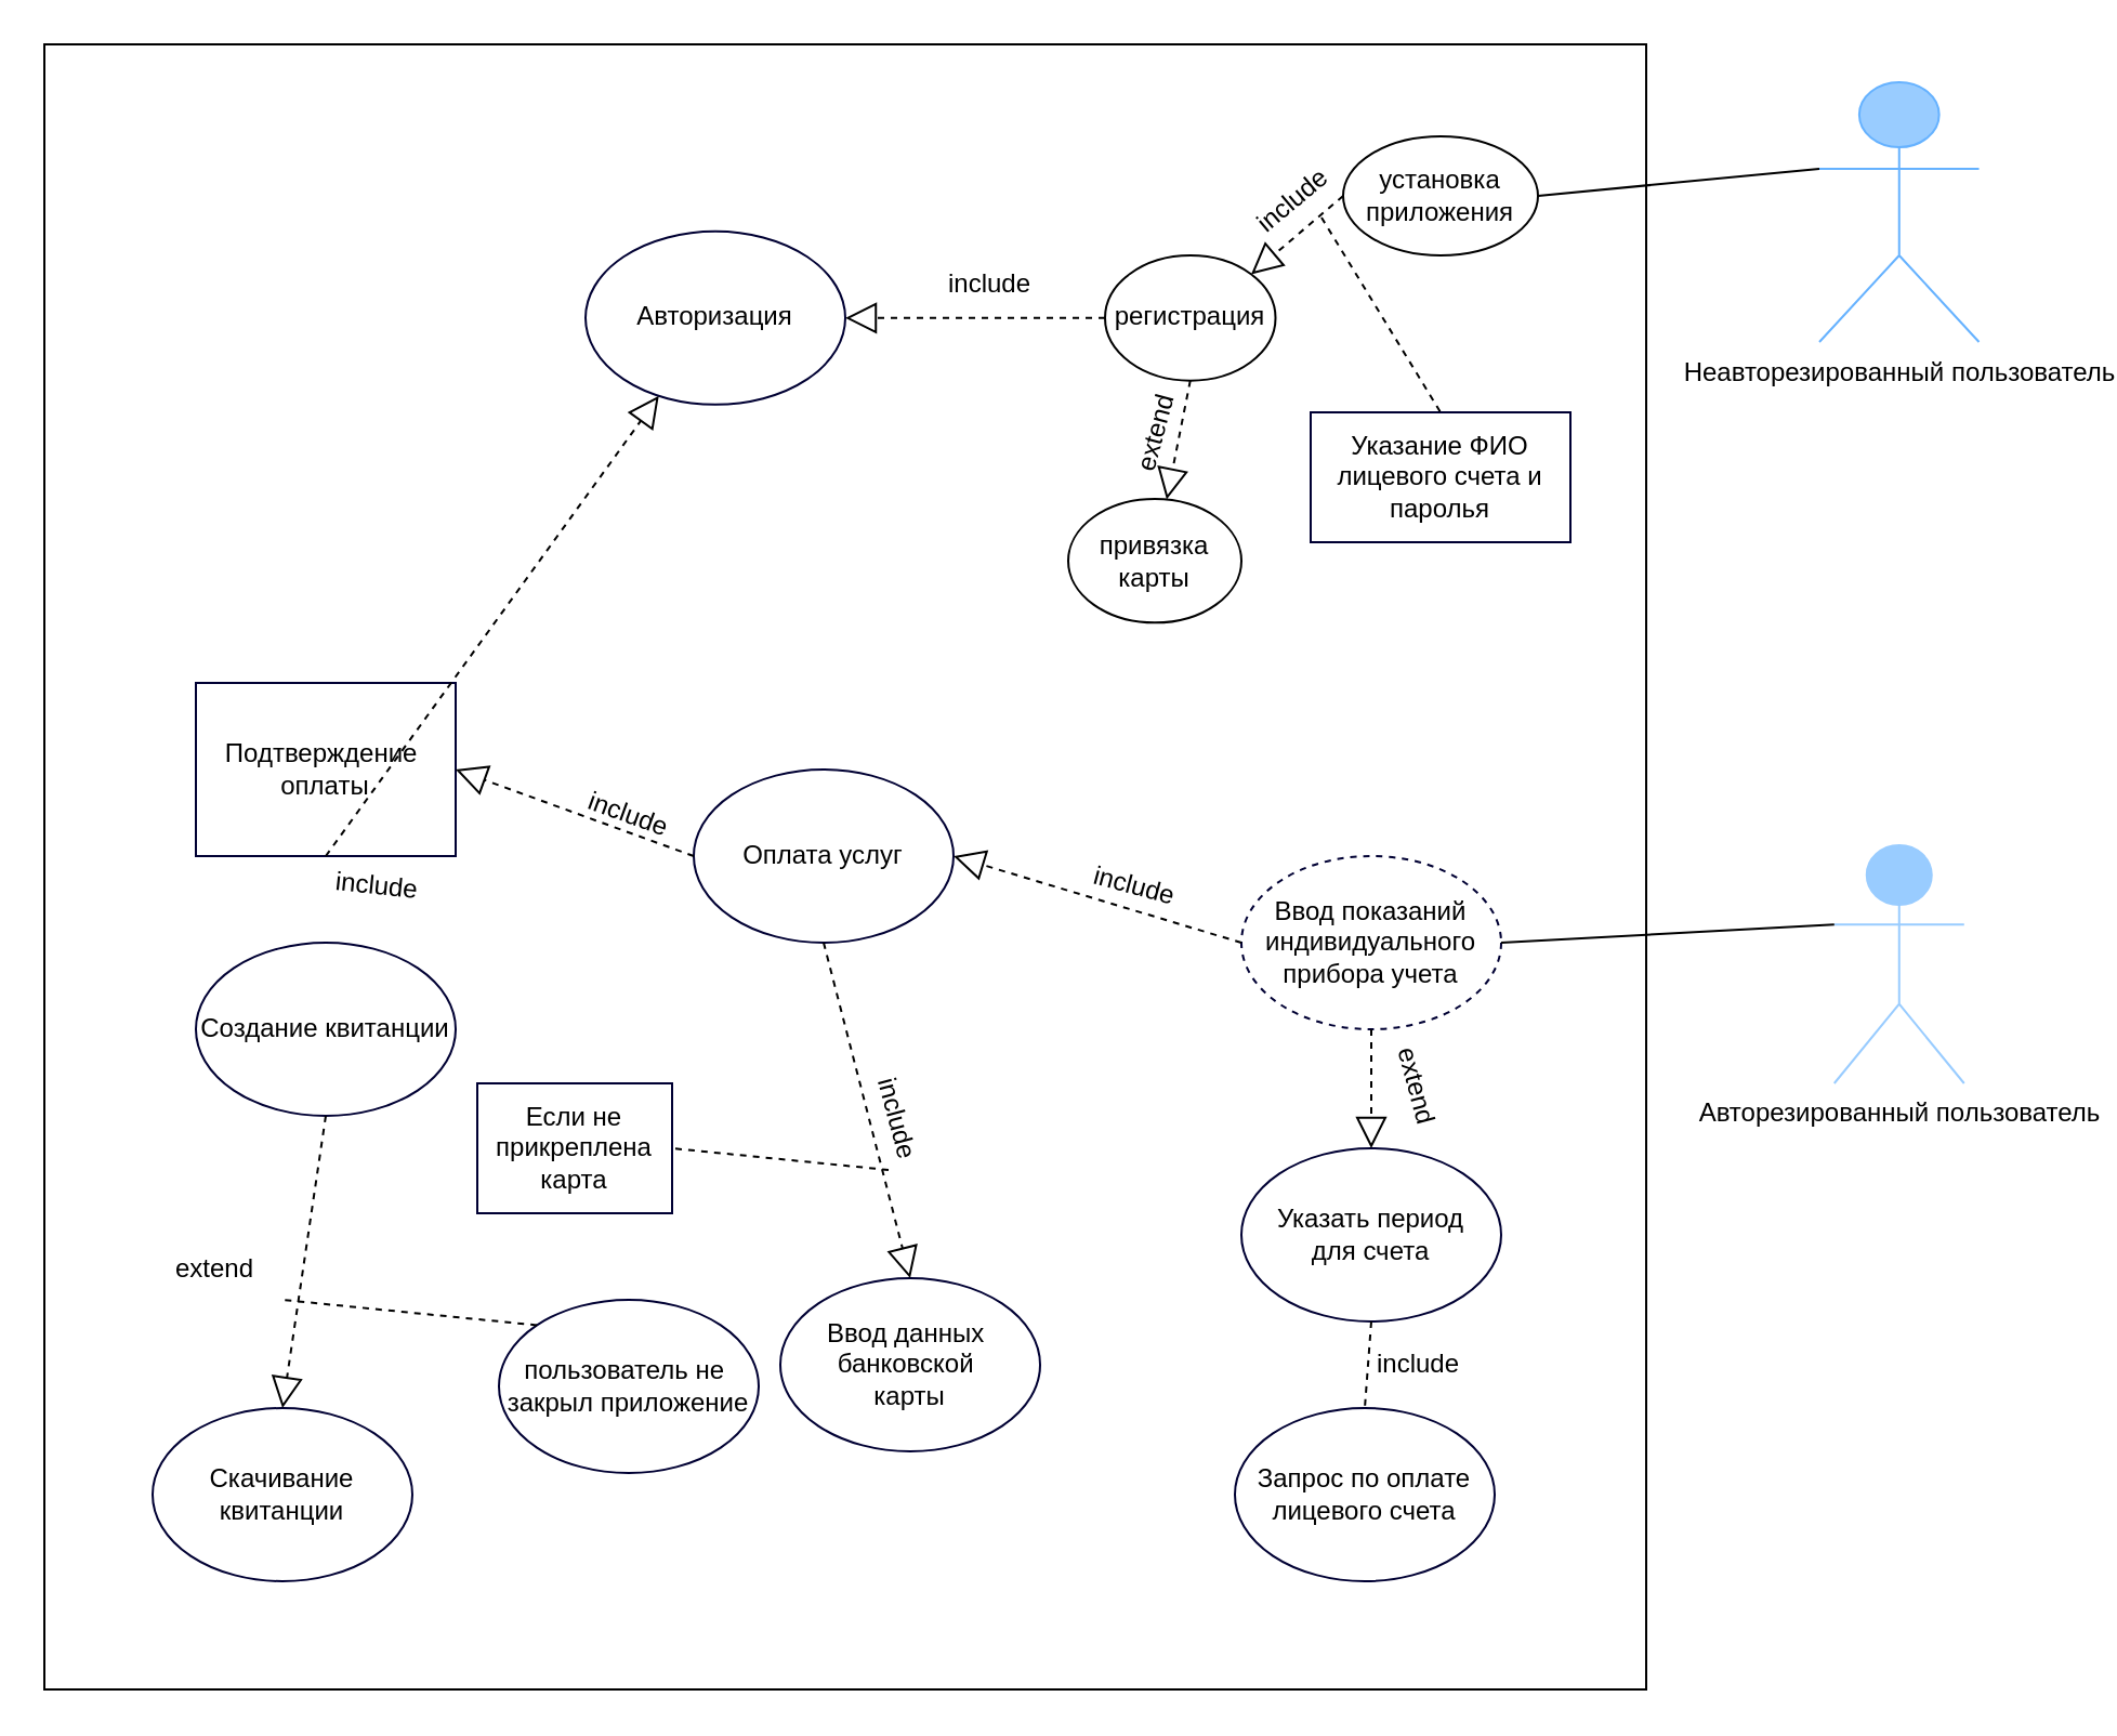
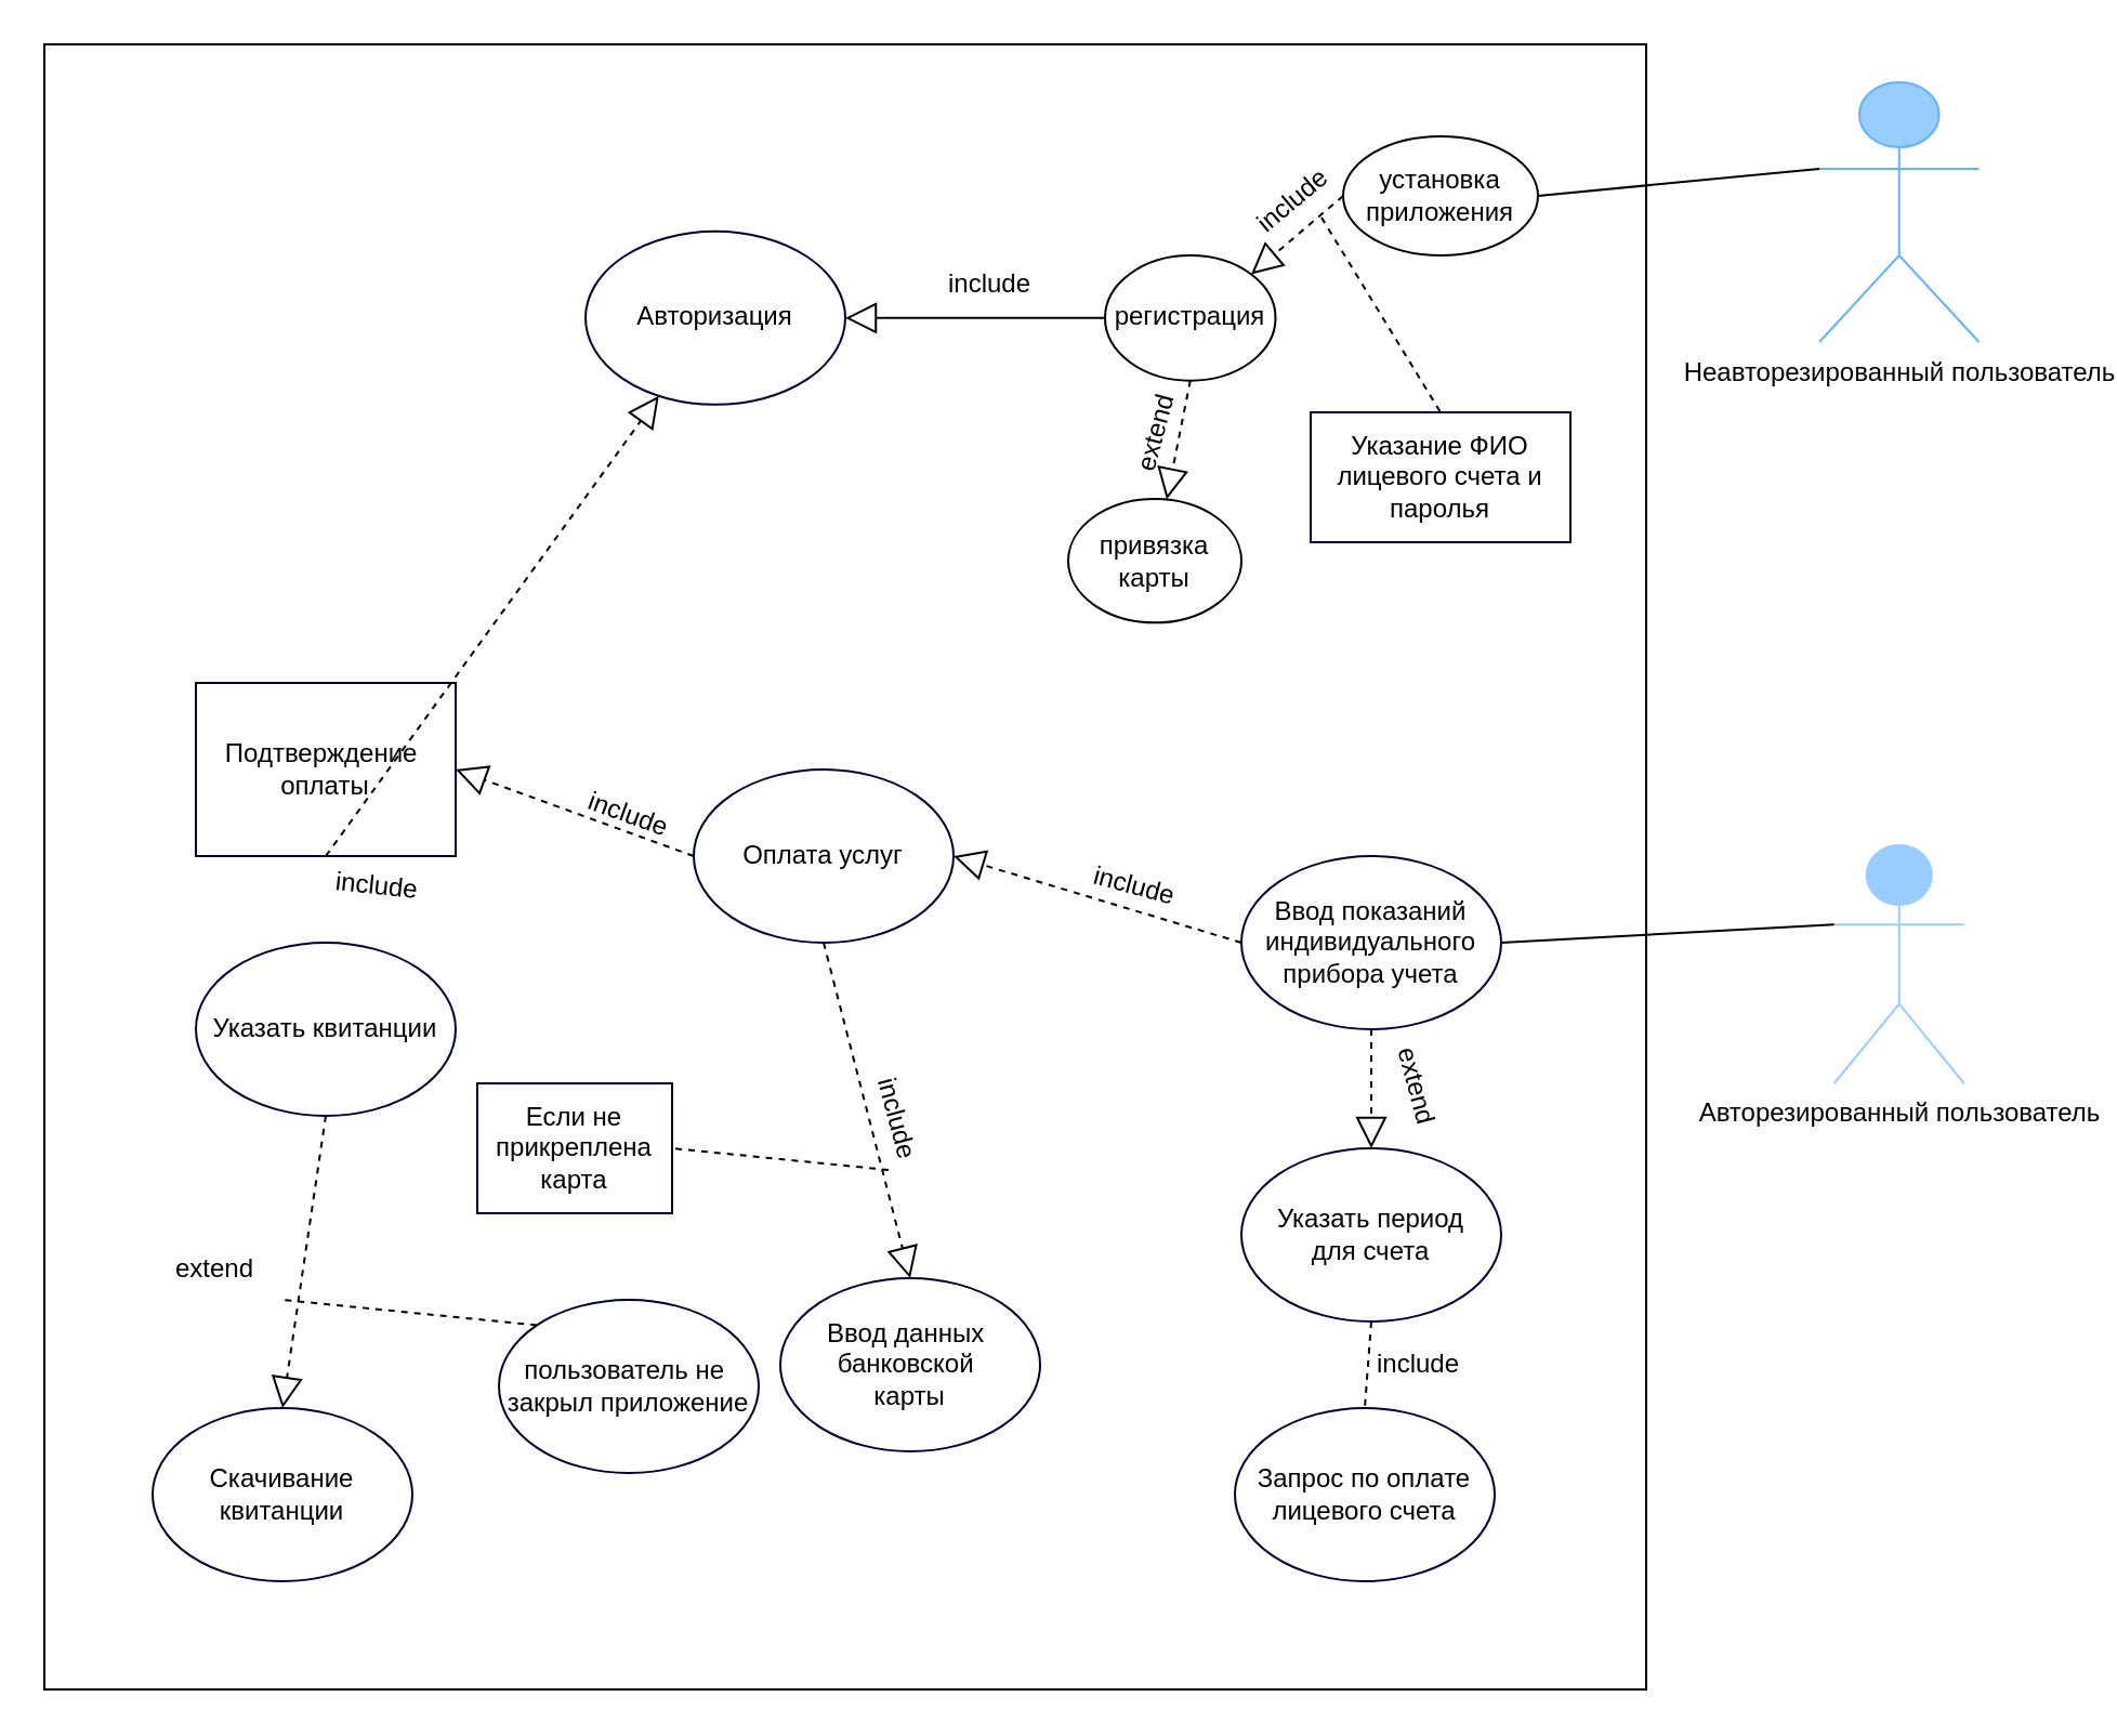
- <mxCell id="23" value="" style="endArrow=block;dashed=1;endFill=0;endSize=12;html=1;rounded=0;exitX=0;exitY=0.5;exitDx=0;exitDy=0;entryX=1;entryY=0.5;entryDx=0;entryDy=0;" edge="1" parent="1" source="5" target="12"><mxGeometry width="160" relative="1" as="geometry"><mxPoint x="503.795" y="160" as="sourcePoint" /><mxPoint x="492.996" y="214.969" as="targetPoint" /></mxGeometry></mxCell>
+ <mxCell id="23" value="" style="endArrow=block;dashed=0;endFill=0;endSize=12;html=1;rounded=0;exitX=0;exitY=0.5;exitDx=0;exitDy=0;entryX=1;entryY=0.5;entryDx=0;entryDy=0;" edge="1" parent="1" source="5" target="12"><mxGeometry width="160" relative="1" as="geometry"><mxPoint x="503.795" y="160" as="sourcePoint" /><mxPoint x="492.996" y="214.969" as="targetPoint" /></mxGeometry></mxCell>
- <mxCell id="10" value="Ввод показаний индивидуального прибора учета" style="ellipse;whiteSpace=wrap;html=1;strokeColor=#000033;fillColor=#FFFFFF;dashed=1;" vertex="1" parent="1"><mxGeometry x="573" y="395" width="120" height="80" as="geometry" /></mxCell>
+ <mxCell id="10" value="Ввод показаний индивидуального прибора учета" style="ellipse;whiteSpace=wrap;html=1;strokeColor=#000033;fillColor=#FFFFFF;" vertex="1" parent="1"><mxGeometry x="573" y="395" width="120" height="80" as="geometry" /></mxCell>
- <mxCell id="16" value="Создание квитанции" style="ellipse;whiteSpace=wrap;html=1;strokeColor=#000033;fillColor=#FFFFFF;" vertex="1" parent="1"><mxGeometry x="90" y="435" width="120" height="80" as="geometry" /></mxCell>
+ <mxCell id="16" value="Указать квитанции" style="ellipse;whiteSpace=wrap;html=1;strokeColor=#000033;fillColor=#FFFFFF;" vertex="1" parent="1"><mxGeometry x="90" y="435" width="120" height="80" as="geometry" /></mxCell>
